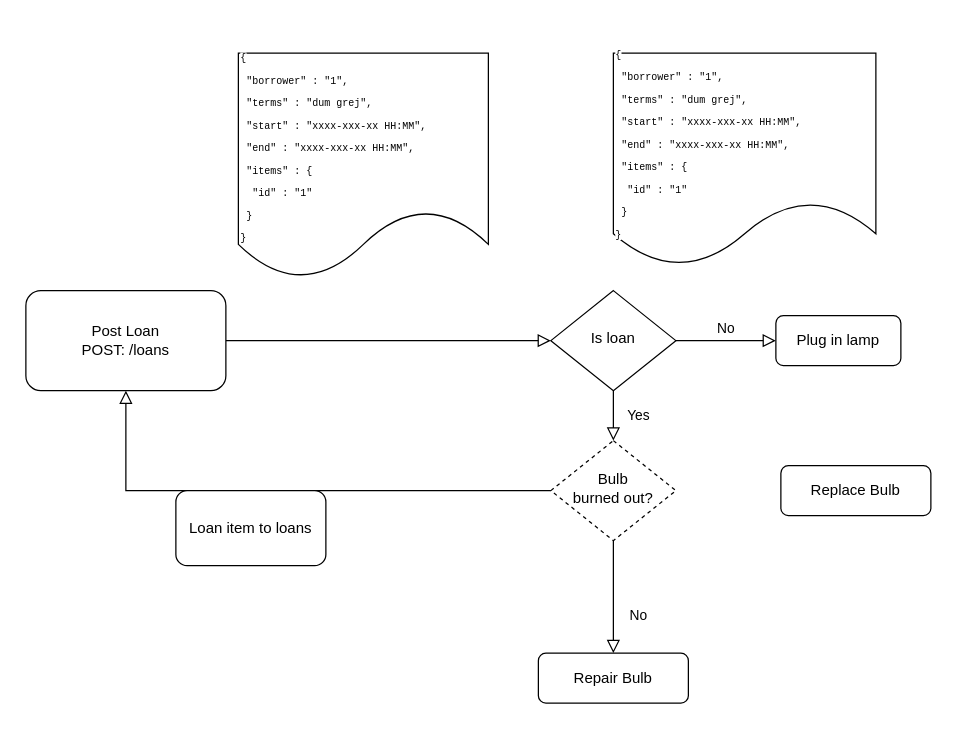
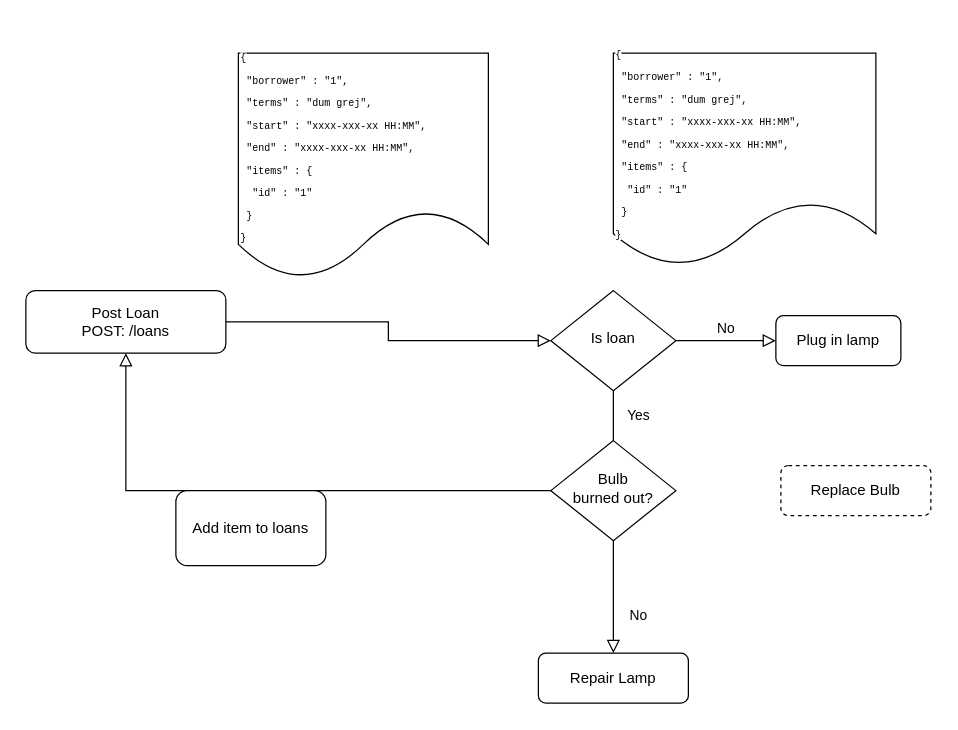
- <mxCell id="3" value="Post Loan&lt;br&gt;POST: /loans" style="rounded=1;whiteSpace=wrap;html=1;fontSize=12;glass=0;strokeWidth=1;shadow=0;" parent="1" vertex="1"><mxGeometry x="20" y="210" width="160" height="80" as="geometry" /></mxCell>
+ <mxCell id="3" value="Post Loan&lt;br&gt;POST: /loans" style="rounded=1;whiteSpace=wrap;html=1;fontSize=12;glass=0;strokeWidth=1;shadow=0;" parent="1" vertex="1"><mxGeometry x="20" y="210" width="160" height="50" as="geometry" /></mxCell>
- <mxCell id="4" value="Yes" style="rounded=0;html=1;jettySize=auto;orthogonalLoop=1;fontSize=11;endArrow=block;endFill=0;endSize=8;strokeWidth=1;shadow=0;labelBackgroundColor=none;edgeStyle=orthogonalEdgeStyle;" parent="1" source="6" target="10" edge="1"><mxGeometry y="20" relative="1" as="geometry"><mxPoint as="offset" /></mxGeometry></mxCell>
+ <mxCell id="4" value="Yes" style="rounded=0;html=1;jettySize=auto;orthogonalLoop=1;fontSize=11;endArrow=none;endFill=0;endSize=8;strokeWidth=1;shadow=0;labelBackgroundColor=none;edgeStyle=orthogonalEdgeStyle;" parent="1" source="6" target="10" edge="1"><mxGeometry y="20" relative="1" as="geometry"><mxPoint as="offset" /></mxGeometry></mxCell>
- <mxCell id="10" value="Bulb&lt;br&gt;burned out?" style="rhombus;whiteSpace=wrap;html=1;shadow=0;fontFamily=Helvetica;fontSize=12;align=center;strokeWidth=1;spacing=6;spacingTop=-4;dashed=1;" parent="1" vertex="1"><mxGeometry x="440" y="330" width="100" height="80" as="geometry" /></mxCell>
+ <mxCell id="10" value="Bulb&lt;br&gt;burned out?" style="rhombus;whiteSpace=wrap;html=1;shadow=0;fontFamily=Helvetica;fontSize=12;align=center;strokeWidth=1;spacing=6;spacingTop=-4;" parent="1" vertex="1"><mxGeometry x="440" y="330" width="100" height="80" as="geometry" /></mxCell>
- <mxCell id="12" value="Replace Bulb" style="rounded=1;whiteSpace=wrap;html=1;fontSize=12;glass=0;strokeWidth=1;shadow=0;" parent="1" vertex="1"><mxGeometry x="624" y="350" width="120" height="40" as="geometry" /></mxCell>
+ <mxCell id="12" value="Replace Bulb" style="rounded=1;whiteSpace=wrap;html=1;fontSize=12;glass=0;strokeWidth=1;shadow=0;dashed=1;" parent="1" vertex="1"><mxGeometry x="624" y="350" width="120" height="40" as="geometry" /></mxCell>
- <mxCell id="15" value="Loan item to loans" style="rounded=1;whiteSpace=wrap;html=1;" vertex="1" parent="1"><mxGeometry x="140" y="370" width="120" height="60" as="geometry" /></mxCell>
+ <mxCell id="15" value="Add item to loans" style="rounded=1;whiteSpace=wrap;html=1;" vertex="1" parent="1"><mxGeometry x="140" y="370" width="120" height="60" as="geometry" /></mxCell>
- <mxCell id="11" value="Repair Bulb" style="rounded=1;whiteSpace=wrap;html=1;fontSize=12;glass=0;strokeWidth=1;shadow=0;" parent="1" vertex="1"><mxGeometry x="430" y="500" width="120" height="40" as="geometry" /></mxCell>
+ <mxCell id="11" value="Repair Lamp" style="rounded=1;whiteSpace=wrap;html=1;fontSize=12;glass=0;strokeWidth=1;shadow=0;" parent="1" vertex="1"><mxGeometry x="430" y="500" width="120" height="40" as="geometry" /></mxCell>
